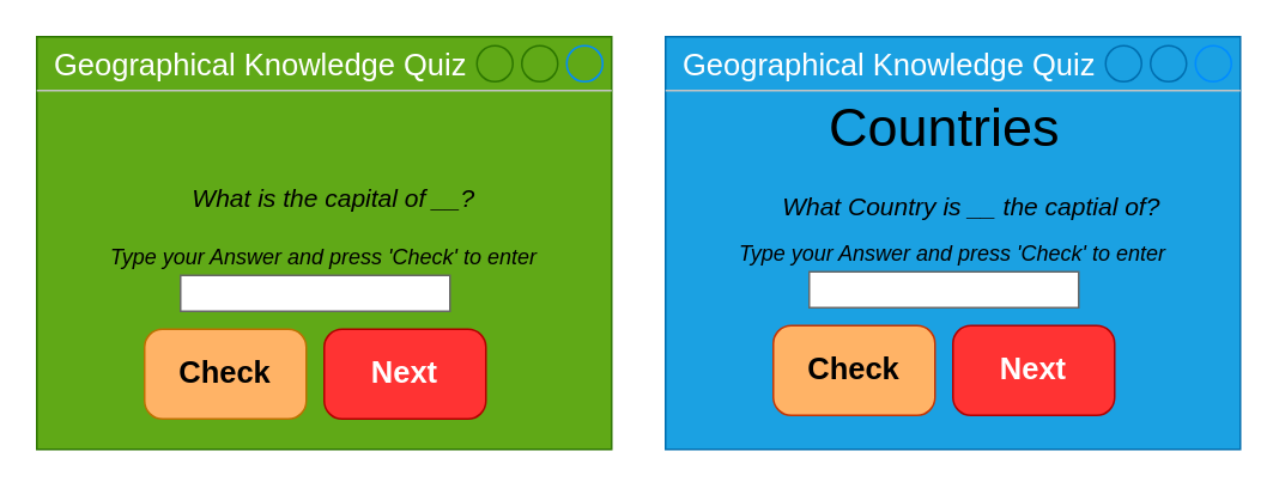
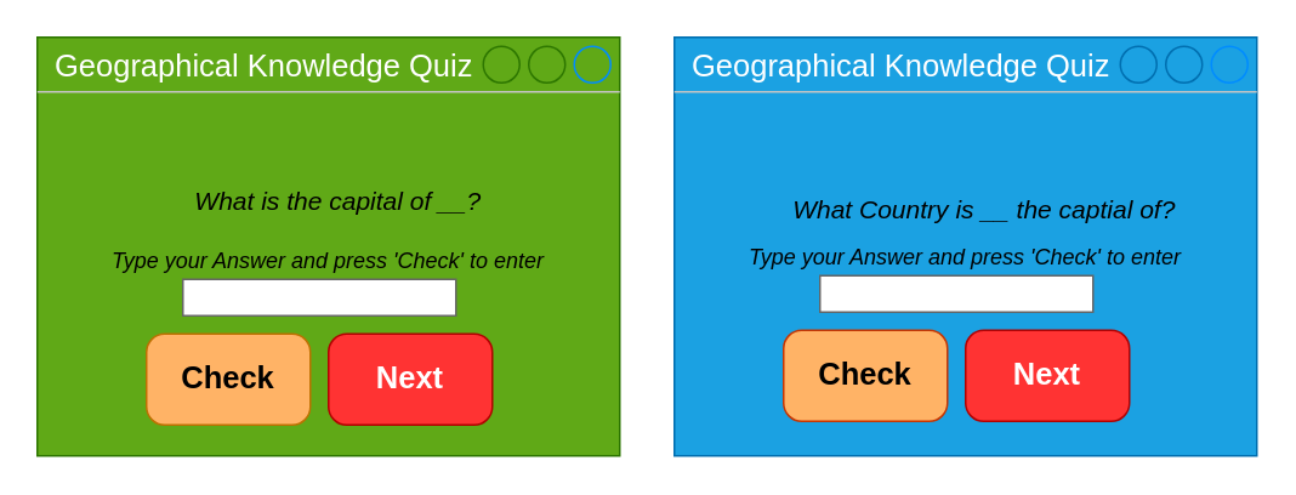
- <mxCell id="9" value="&lt;span style=&quot;font-size: 30px&quot;&gt;Countries&lt;/span&gt;" style="text;html=1;resizable=0;autosize=1;align=center;verticalAlign=middle;points=[];fillColor=none;strokeColor=none;rounded=0;" vertex="1" parent="1"><mxGeometry x="455" y="60" width="140" height="20" as="geometry" /></mxCell>
